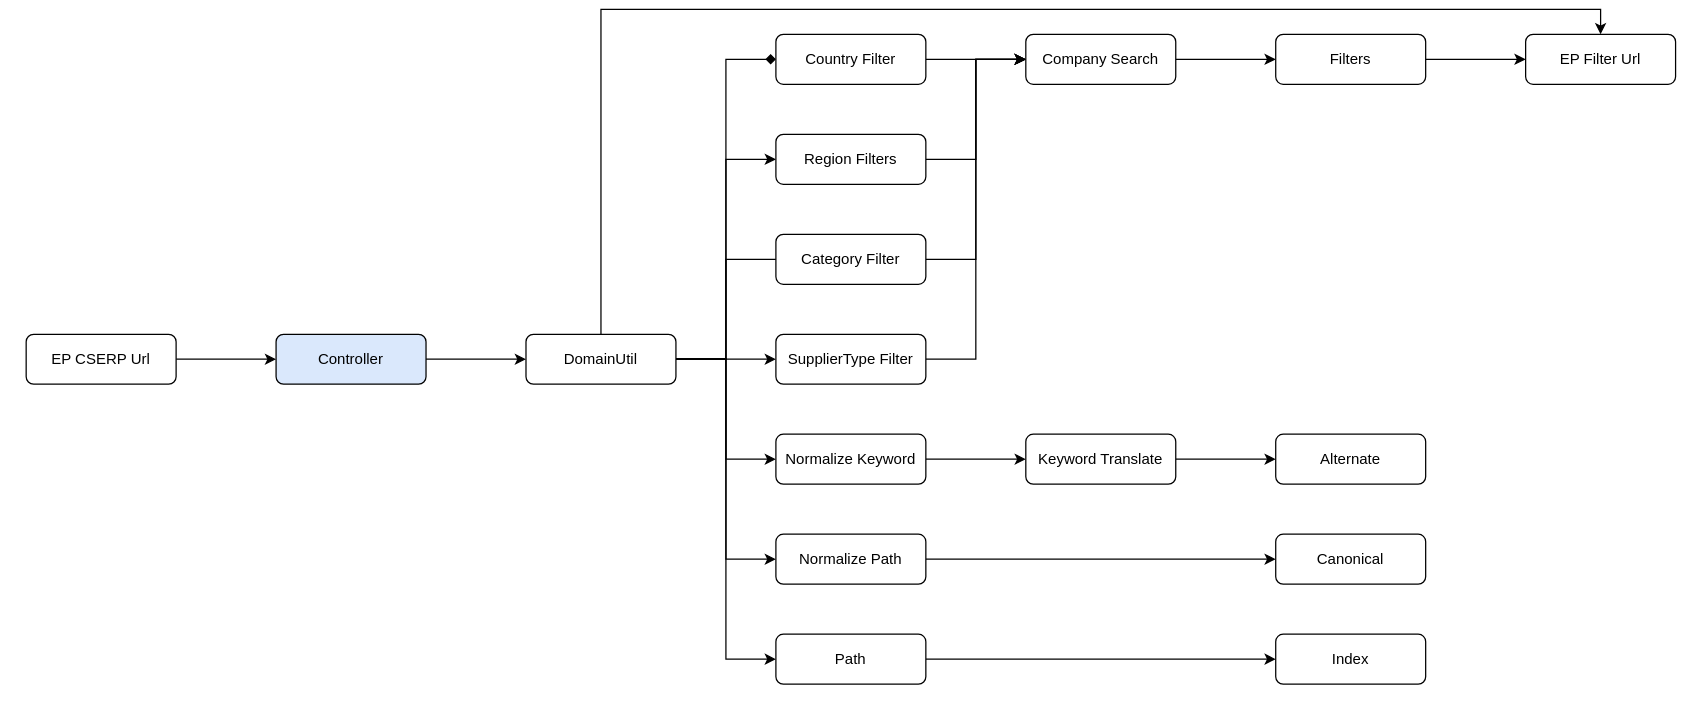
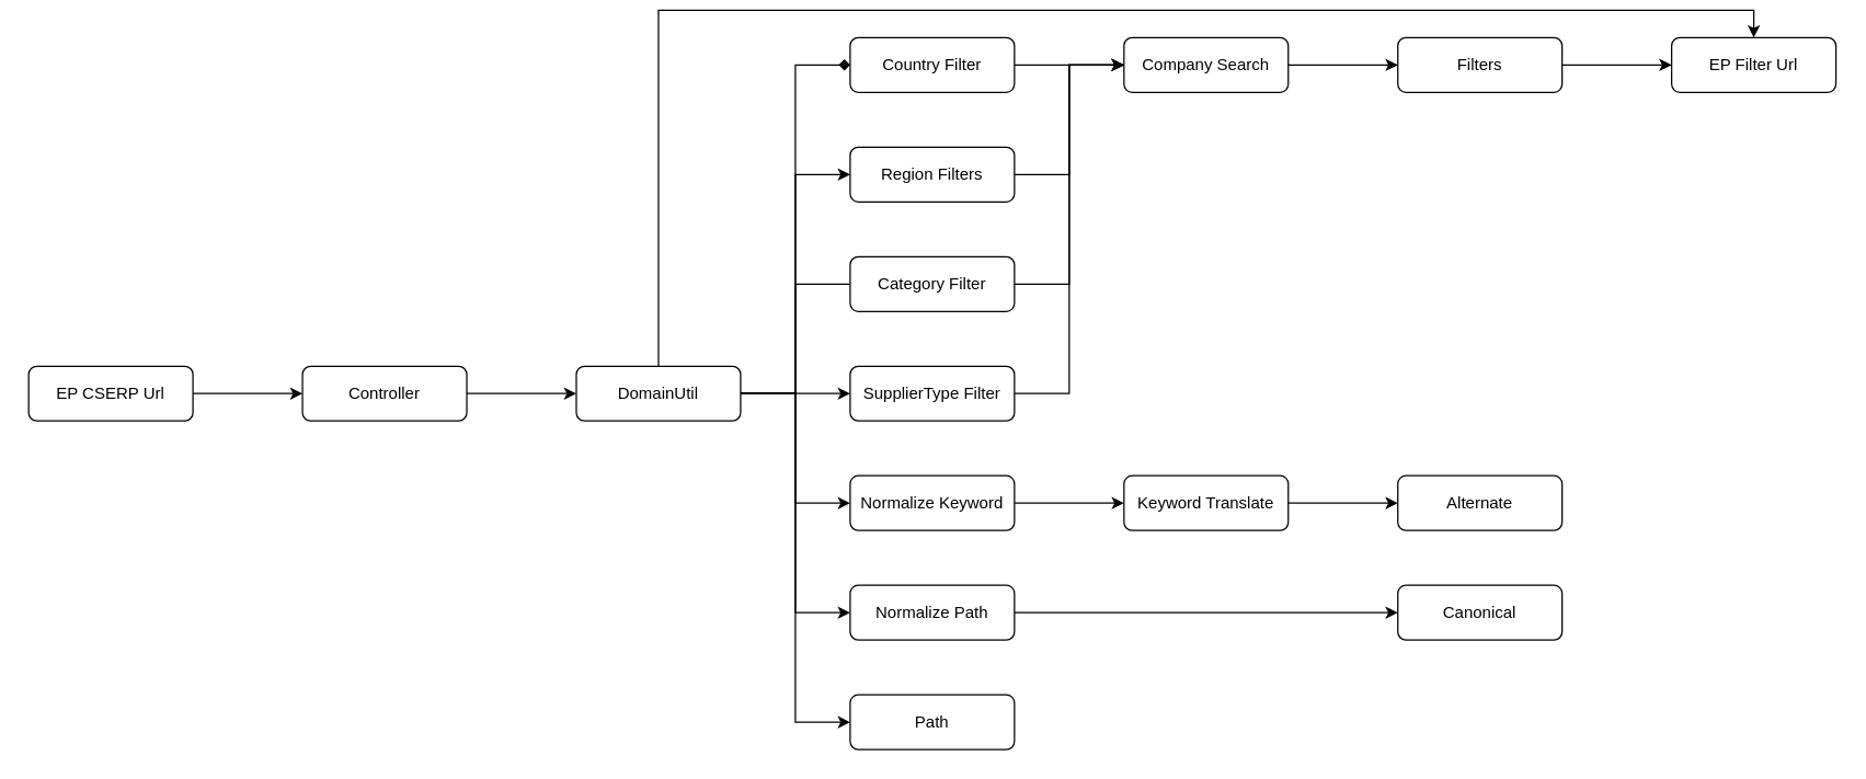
- <mxCell id="5" value="Controller" style="rounded=1;whiteSpace=wrap;html=1;fillColor=#dae8fc;" vertex="1" parent="1"><mxGeometry x="220" y="260" width="120" height="40" as="geometry" /></mxCell>
+ <mxCell id="5" value="Controller" style="rounded=1;whiteSpace=wrap;html=1;" vertex="1" parent="1"><mxGeometry x="220" y="260" width="120" height="40" as="geometry" /></mxCell>
- <mxCell id="34" style="edgeStyle=orthogonalEdgeStyle;rounded=0;orthogonalLoop=1;jettySize=auto;html=1;exitX=1;exitY=0.5;exitDx=0;exitDy=0;entryX=0;entryY=0.5;entryDx=0;entryDy=0;" edge="1" parent="1" source="35" target="33"><mxGeometry relative="1" as="geometry" /></mxCell>
- <mxCell id="33" value="Index" style="rounded=1;whiteSpace=wrap;html=1;" vertex="1" parent="1"><mxGeometry x="1020" y="500" width="120" height="40" as="geometry" /></mxCell>
